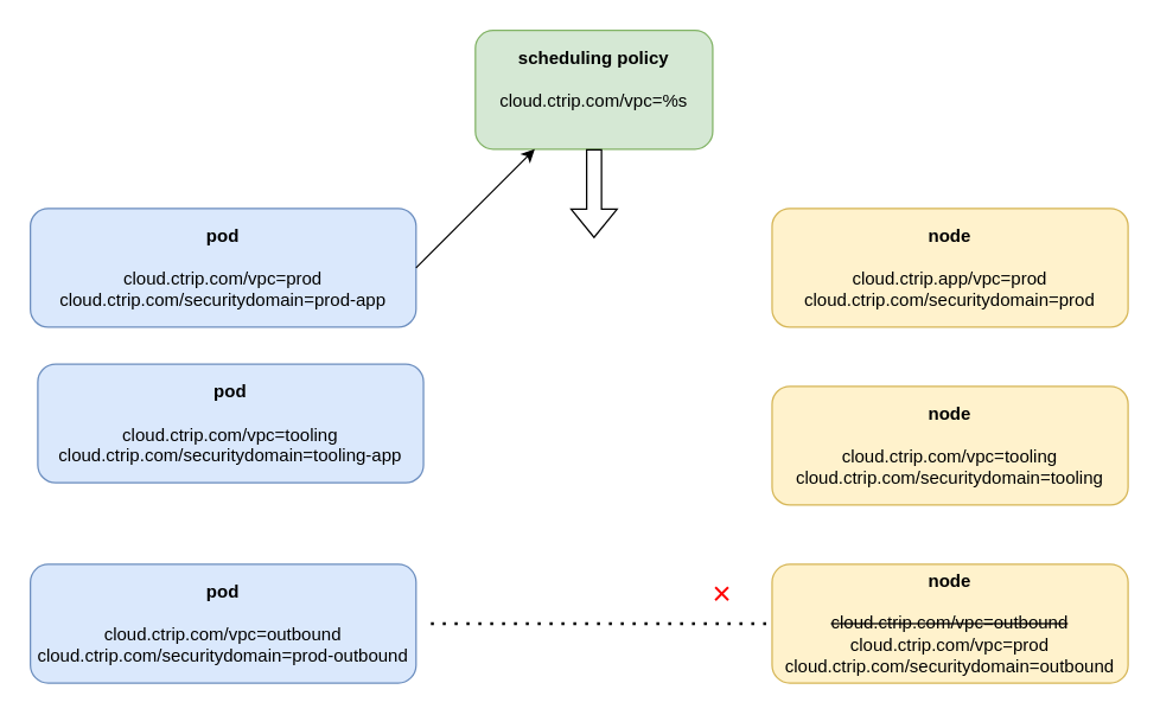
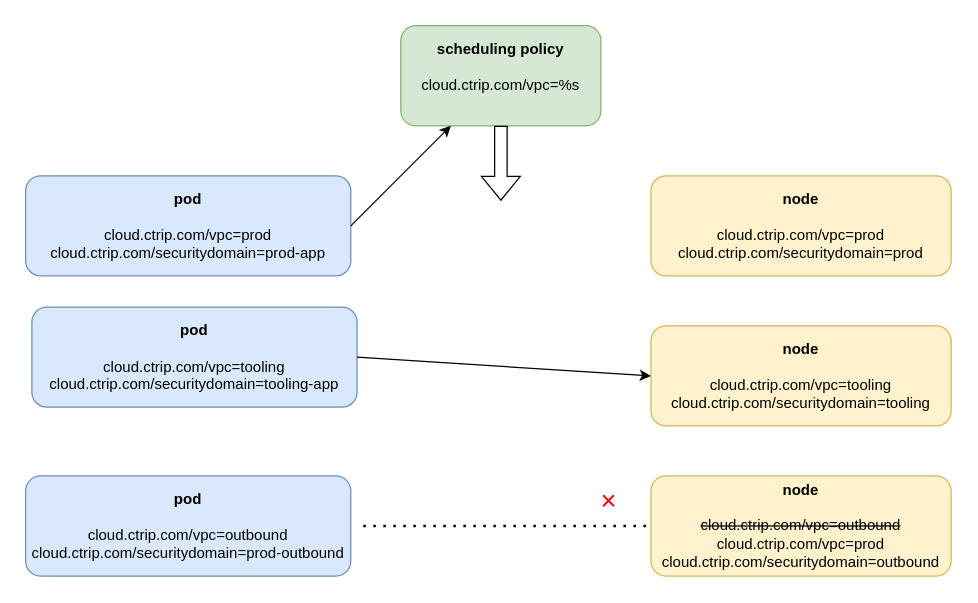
- <mxCell id="4" value="&lt;b&gt;node&lt;/b&gt;&lt;div&gt;&lt;br&gt;&lt;/div&gt;&lt;div&gt;cloud.ctrip.app/vpc=prod&lt;/div&gt;&lt;div&gt;cloud.ctrip.com/securitydomain=prod&lt;/div&gt;" style="rounded=1;whiteSpace=wrap;html=1;fillColor=#fff2cc;strokeColor=#d6b656;" vertex="1" parent="1"><mxGeometry x="520" y="140" width="240" height="80" as="geometry" /></mxCell>
+ <mxCell id="4" value="&lt;b&gt;node&lt;/b&gt;&lt;div&gt;&lt;br&gt;&lt;/div&gt;&lt;div&gt;cloud.ctrip.com/vpc=prod&lt;/div&gt;&lt;div&gt;cloud.ctrip.com/securitydomain=prod&lt;/div&gt;" style="rounded=1;whiteSpace=wrap;html=1;fillColor=#fff2cc;strokeColor=#d6b656;" vertex="1" parent="1"><mxGeometry x="520" y="140" width="240" height="80" as="geometry" /></mxCell>
+ <mxCell id="13" value="" style="endArrow=classic;html=1;rounded=0;exitX=1;exitY=0.5;exitDx=0;exitDy=0;entryX=0;entryY=0.5;entryDx=0;entryDy=0;" edge="1" parent="1" source="10" target="5"><mxGeometry width="50" height="50" relative="1" as="geometry"><mxPoint x="340" y="260" as="sourcePoint" /><mxPoint x="390" y="210" as="targetPoint" /></mxGeometry></mxCell>
